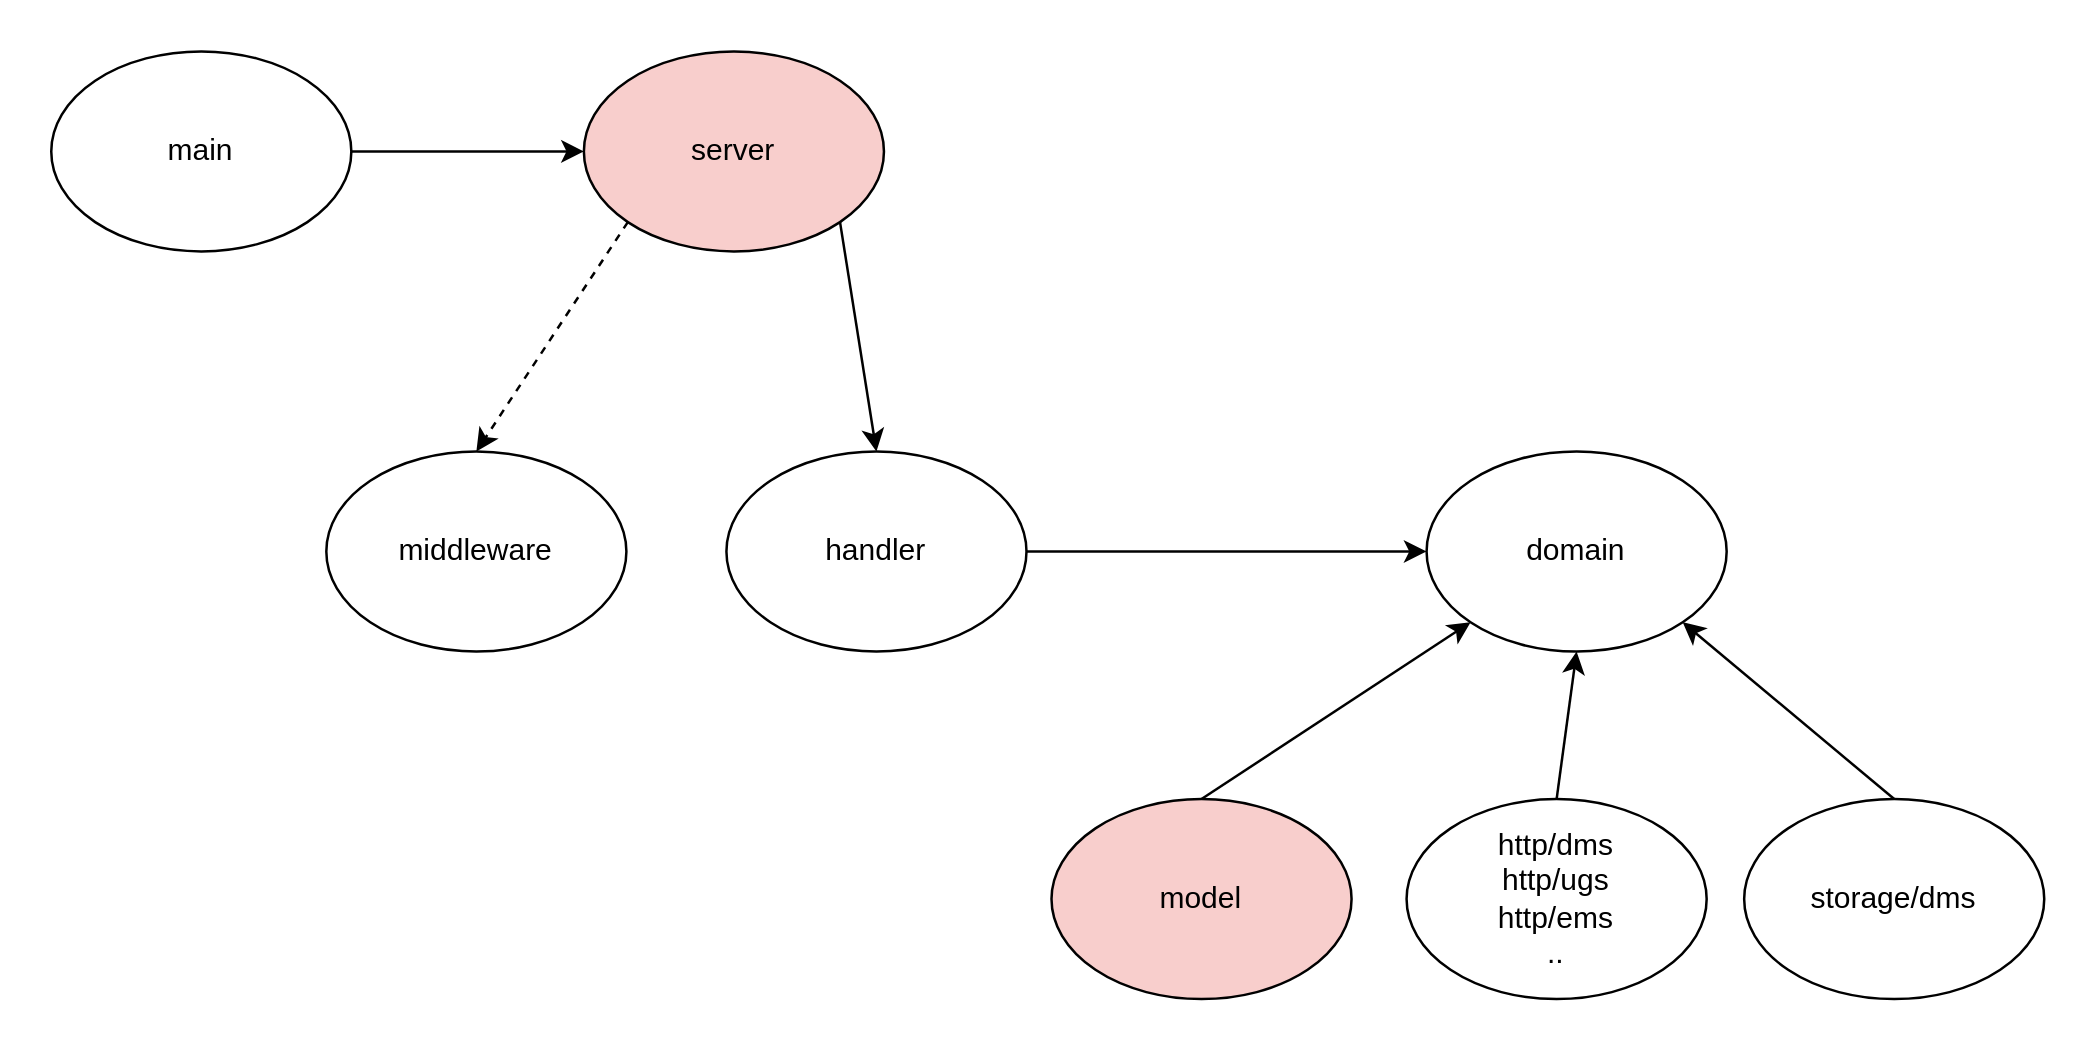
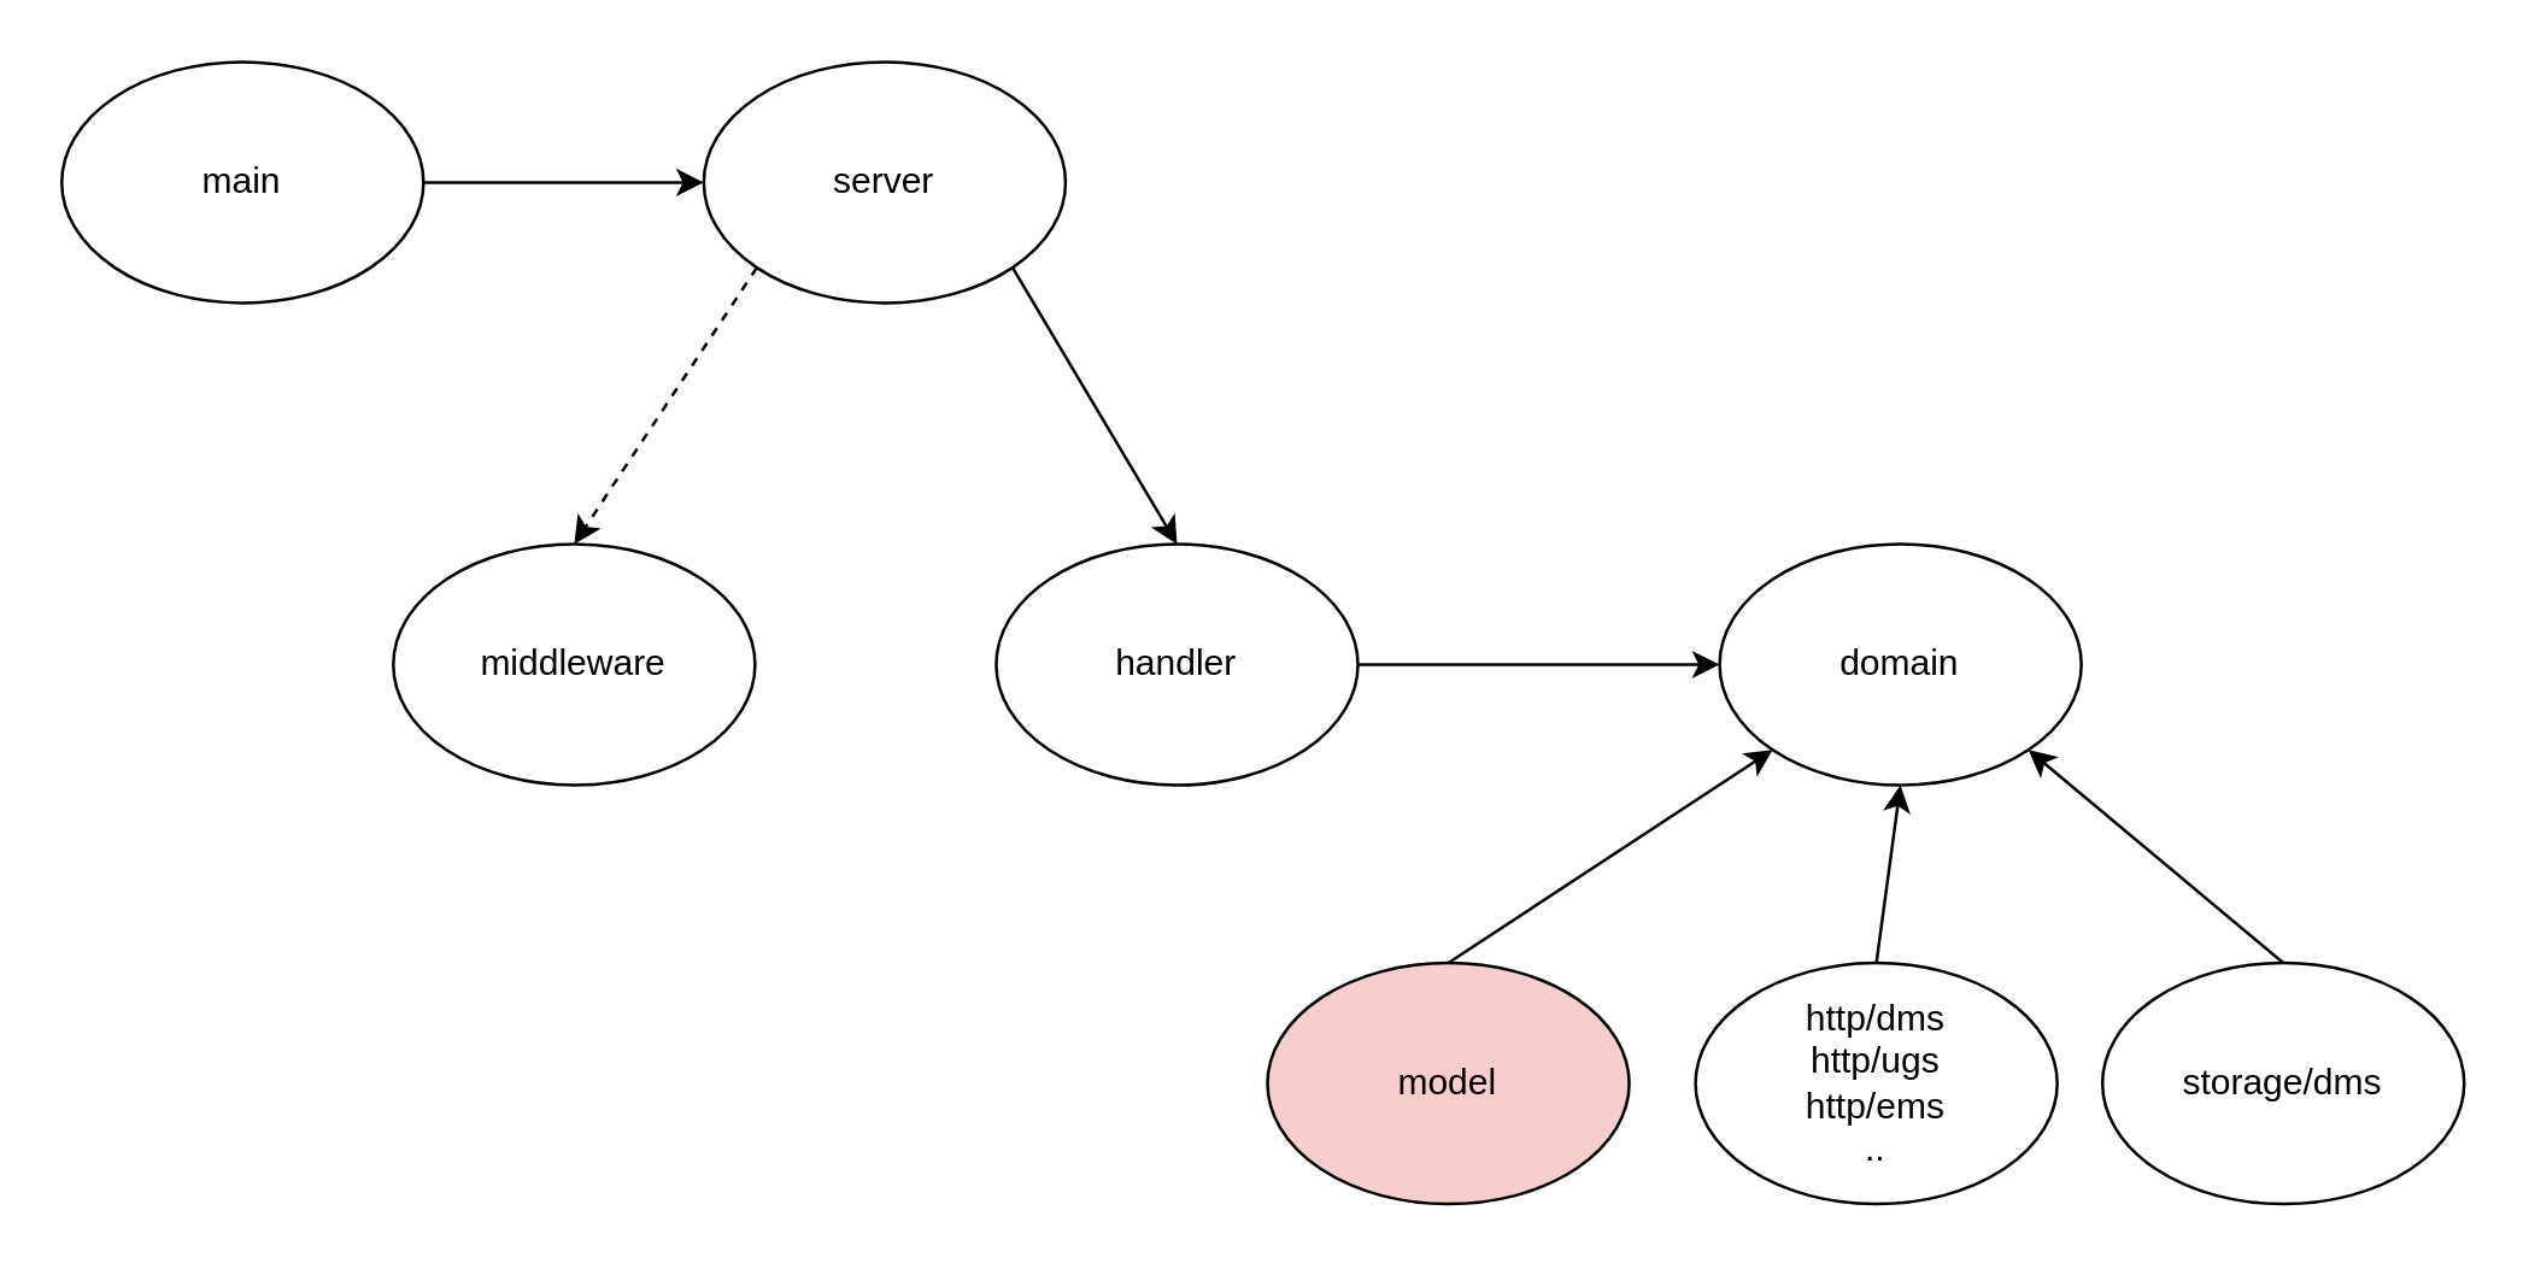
- <mxCell id="3" value="server" style="ellipse;whiteSpace=wrap;html=1;fillColor=#f8cecc;" vertex="1" parent="1"><mxGeometry x="233" y="20" width="120" height="80" as="geometry" /></mxCell>
+ <mxCell id="3" value="server" style="ellipse;whiteSpace=wrap;html=1;" vertex="1" parent="1"><mxGeometry x="233" y="20" width="120" height="80" as="geometry" /></mxCell>
- <mxCell id="2" value="handler" style="ellipse;whiteSpace=wrap;html=1;" vertex="1" parent="1"><mxGeometry x="290" y="180" width="120" height="80" as="geometry" /></mxCell>
+ <mxCell id="2" value="handler" style="ellipse;whiteSpace=wrap;html=1;" vertex="1" parent="1"><mxGeometry x="330" y="180" width="120" height="80" as="geometry" /></mxCell>
